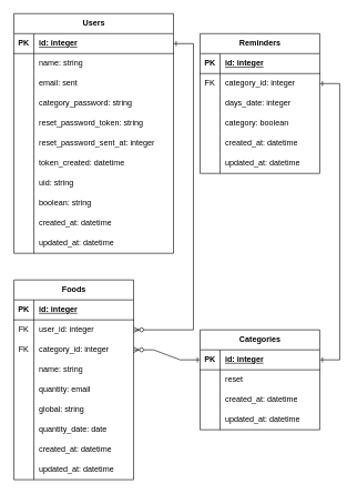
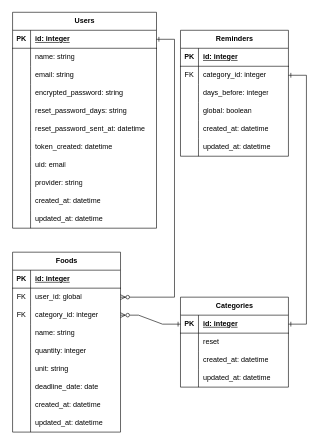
- <mxCell id="11" value="email: sent" style="shape=partialRectangle;connectable=0;fillColor=none;top=0;left=0;bottom=0;right=0;align=left;spacingLeft=6;overflow=hidden;whiteSpace=wrap;html=1;" vertex="1" parent="9"><mxGeometry x="30" width="210" height="30" as="geometry"><mxRectangle width="210" height="30" as="alternateBounds" /></mxGeometry></mxCell>
+ <mxCell id="11" value="email: string" style="shape=partialRectangle;connectable=0;fillColor=none;top=0;left=0;bottom=0;right=0;align=left;spacingLeft=6;overflow=hidden;whiteSpace=wrap;html=1;" vertex="1" parent="9"><mxGeometry x="30" width="210" height="30" as="geometry"><mxRectangle width="210" height="30" as="alternateBounds" /></mxGeometry></mxCell>
- <mxCell id="14" value="category_password: string" style="shape=partialRectangle;connectable=0;fillColor=none;top=0;left=0;bottom=0;right=0;align=left;spacingLeft=6;overflow=hidden;whiteSpace=wrap;html=1;" vertex="1" parent="12"><mxGeometry x="30" width="210" height="30" as="geometry"><mxRectangle width="210" height="30" as="alternateBounds" /></mxGeometry></mxCell>
+ <mxCell id="14" value="encrypted_password: string" style="shape=partialRectangle;connectable=0;fillColor=none;top=0;left=0;bottom=0;right=0;align=left;spacingLeft=6;overflow=hidden;whiteSpace=wrap;html=1;" vertex="1" parent="12"><mxGeometry x="30" width="210" height="30" as="geometry"><mxRectangle width="210" height="30" as="alternateBounds" /></mxGeometry></mxCell>
- <mxCell id="87" value="days_date: integer" style="shape=partialRectangle;connectable=0;fillColor=none;top=0;left=0;bottom=0;right=0;align=left;spacingLeft=6;overflow=hidden;whiteSpace=wrap;html=1;" vertex="1" parent="85"><mxGeometry x="30" width="150" height="30" as="geometry"><mxRectangle width="150" height="30" as="alternateBounds" /></mxGeometry></mxCell>
+ <mxCell id="87" value="days_before: integer" style="shape=partialRectangle;connectable=0;fillColor=none;top=0;left=0;bottom=0;right=0;align=left;spacingLeft=6;overflow=hidden;whiteSpace=wrap;html=1;" vertex="1" parent="85"><mxGeometry x="30" width="150" height="30" as="geometry"><mxRectangle width="150" height="30" as="alternateBounds" /></mxGeometry></mxCell>
- <mxCell id="17" value="&lt;span style=&quot;background-color: transparent; color: light-dark(rgb(0, 0, 0), rgb(255, 255, 255));&quot;&gt;reset_password_token: string&lt;/span&gt;" style="shape=partialRectangle;connectable=0;fillColor=none;top=0;left=0;bottom=0;right=0;align=left;spacingLeft=6;overflow=hidden;whiteSpace=wrap;html=1;" vertex="1" parent="15"><mxGeometry x="30" width="210" height="30" as="geometry"><mxRectangle width="210" height="30" as="alternateBounds" /></mxGeometry></mxCell>
+ <mxCell id="17" value="&lt;span style=&quot;background-color: transparent; color: light-dark(rgb(0, 0, 0), rgb(255, 255, 255));&quot;&gt;reset_password_days: string&lt;/span&gt;" style="shape=partialRectangle;connectable=0;fillColor=none;top=0;left=0;bottom=0;right=0;align=left;spacingLeft=6;overflow=hidden;whiteSpace=wrap;html=1;" vertex="1" parent="15"><mxGeometry x="30" width="210" height="30" as="geometry"><mxRectangle width="210" height="30" as="alternateBounds" /></mxGeometry></mxCell>
- <mxCell id="90" value="category: boolean" style="shape=partialRectangle;connectable=0;fillColor=none;top=0;left=0;bottom=0;right=0;align=left;spacingLeft=6;overflow=hidden;whiteSpace=wrap;html=1;" vertex="1" parent="88"><mxGeometry x="30" width="150" height="30" as="geometry"><mxRectangle width="150" height="30" as="alternateBounds" /></mxGeometry></mxCell>
+ <mxCell id="90" value="global: boolean" style="shape=partialRectangle;connectable=0;fillColor=none;top=0;left=0;bottom=0;right=0;align=left;spacingLeft=6;overflow=hidden;whiteSpace=wrap;html=1;" vertex="1" parent="88"><mxGeometry x="30" width="150" height="30" as="geometry"><mxRectangle width="150" height="30" as="alternateBounds" /></mxGeometry></mxCell>
- <mxCell id="20" value="reset_password_sent_at: integer" style="shape=partialRectangle;connectable=0;fillColor=none;top=0;left=0;bottom=0;right=0;align=left;spacingLeft=6;overflow=hidden;whiteSpace=wrap;html=1;" vertex="1" parent="18"><mxGeometry x="30" width="210" height="30" as="geometry"><mxRectangle width="210" height="30" as="alternateBounds" /></mxGeometry></mxCell>
+ <mxCell id="20" value="reset_password_sent_at: datetime" style="shape=partialRectangle;connectable=0;fillColor=none;top=0;left=0;bottom=0;right=0;align=left;spacingLeft=6;overflow=hidden;whiteSpace=wrap;html=1;" vertex="1" parent="18"><mxGeometry x="30" width="210" height="30" as="geometry"><mxRectangle width="210" height="30" as="alternateBounds" /></mxGeometry></mxCell>
- <mxCell id="26" value="uid: string" style="shape=partialRectangle;connectable=0;fillColor=none;top=0;left=0;bottom=0;right=0;align=left;spacingLeft=6;overflow=hidden;whiteSpace=wrap;html=1;" vertex="1" parent="24"><mxGeometry x="30" width="210" height="30" as="geometry"><mxRectangle width="210" height="30" as="alternateBounds" /></mxGeometry></mxCell>
+ <mxCell id="26" value="uid: email" style="shape=partialRectangle;connectable=0;fillColor=none;top=0;left=0;bottom=0;right=0;align=left;spacingLeft=6;overflow=hidden;whiteSpace=wrap;html=1;" vertex="1" parent="24"><mxGeometry x="30" width="210" height="30" as="geometry"><mxRectangle width="210" height="30" as="alternateBounds" /></mxGeometry></mxCell>
- <mxCell id="29" value="boolean: string" style="shape=partialRectangle;connectable=0;fillColor=none;top=0;left=0;bottom=0;right=0;align=left;spacingLeft=6;overflow=hidden;whiteSpace=wrap;html=1;" vertex="1" parent="27"><mxGeometry x="30" width="210" height="30" as="geometry"><mxRectangle width="210" height="30" as="alternateBounds" /></mxGeometry></mxCell>
+ <mxCell id="29" value="provider: string" style="shape=partialRectangle;connectable=0;fillColor=none;top=0;left=0;bottom=0;right=0;align=left;spacingLeft=6;overflow=hidden;whiteSpace=wrap;html=1;" vertex="1" parent="27"><mxGeometry x="30" width="210" height="30" as="geometry"><mxRectangle width="210" height="30" as="alternateBounds" /></mxGeometry></mxCell>
- <mxCell id="43" value="user_id: integer" style="shape=partialRectangle;connectable=0;fillColor=none;top=0;left=0;bottom=0;right=0;align=left;spacingLeft=6;overflow=hidden;whiteSpace=wrap;html=1;" vertex="1" parent="41"><mxGeometry x="30" width="150" height="30" as="geometry"><mxRectangle width="150" height="30" as="alternateBounds" /></mxGeometry></mxCell>
+ <mxCell id="43" value="user_id: global" style="shape=partialRectangle;connectable=0;fillColor=none;top=0;left=0;bottom=0;right=0;align=left;spacingLeft=6;overflow=hidden;whiteSpace=wrap;html=1;" vertex="1" parent="41"><mxGeometry x="30" width="150" height="30" as="geometry"><mxRectangle width="150" height="30" as="alternateBounds" /></mxGeometry></mxCell>
- <mxCell id="52" value="quantity: email" style="shape=partialRectangle;connectable=0;fillColor=none;top=0;left=0;bottom=0;right=0;align=left;spacingLeft=6;overflow=hidden;whiteSpace=wrap;html=1;" vertex="1" parent="50"><mxGeometry x="30" width="150" height="30" as="geometry"><mxRectangle width="150" height="30" as="alternateBounds" /></mxGeometry></mxCell>
+ <mxCell id="52" value="quantity: integer" style="shape=partialRectangle;connectable=0;fillColor=none;top=0;left=0;bottom=0;right=0;align=left;spacingLeft=6;overflow=hidden;whiteSpace=wrap;html=1;" vertex="1" parent="50"><mxGeometry x="30" width="150" height="30" as="geometry"><mxRectangle width="150" height="30" as="alternateBounds" /></mxGeometry></mxCell>
- <mxCell id="55" value="global: string" style="shape=partialRectangle;connectable=0;fillColor=none;top=0;left=0;bottom=0;right=0;align=left;spacingLeft=6;overflow=hidden;whiteSpace=wrap;html=1;" vertex="1" parent="53"><mxGeometry x="30" width="150" height="30" as="geometry"><mxRectangle width="150" height="30" as="alternateBounds" /></mxGeometry></mxCell>
+ <mxCell id="55" value="unit: string" style="shape=partialRectangle;connectable=0;fillColor=none;top=0;left=0;bottom=0;right=0;align=left;spacingLeft=6;overflow=hidden;whiteSpace=wrap;html=1;" vertex="1" parent="53"><mxGeometry x="30" width="150" height="30" as="geometry"><mxRectangle width="150" height="30" as="alternateBounds" /></mxGeometry></mxCell>
- <mxCell id="58" value="quantity_date: date" style="shape=partialRectangle;connectable=0;fillColor=none;top=0;left=0;bottom=0;right=0;align=left;spacingLeft=6;overflow=hidden;whiteSpace=wrap;html=1;" vertex="1" parent="56"><mxGeometry x="30" width="150" height="30" as="geometry"><mxRectangle width="150" height="30" as="alternateBounds" /></mxGeometry></mxCell>
+ <mxCell id="58" value="deadline_date: date" style="shape=partialRectangle;connectable=0;fillColor=none;top=0;left=0;bottom=0;right=0;align=left;spacingLeft=6;overflow=hidden;whiteSpace=wrap;html=1;" vertex="1" parent="56"><mxGeometry x="30" width="150" height="30" as="geometry"><mxRectangle width="150" height="30" as="alternateBounds" /></mxGeometry></mxCell>
